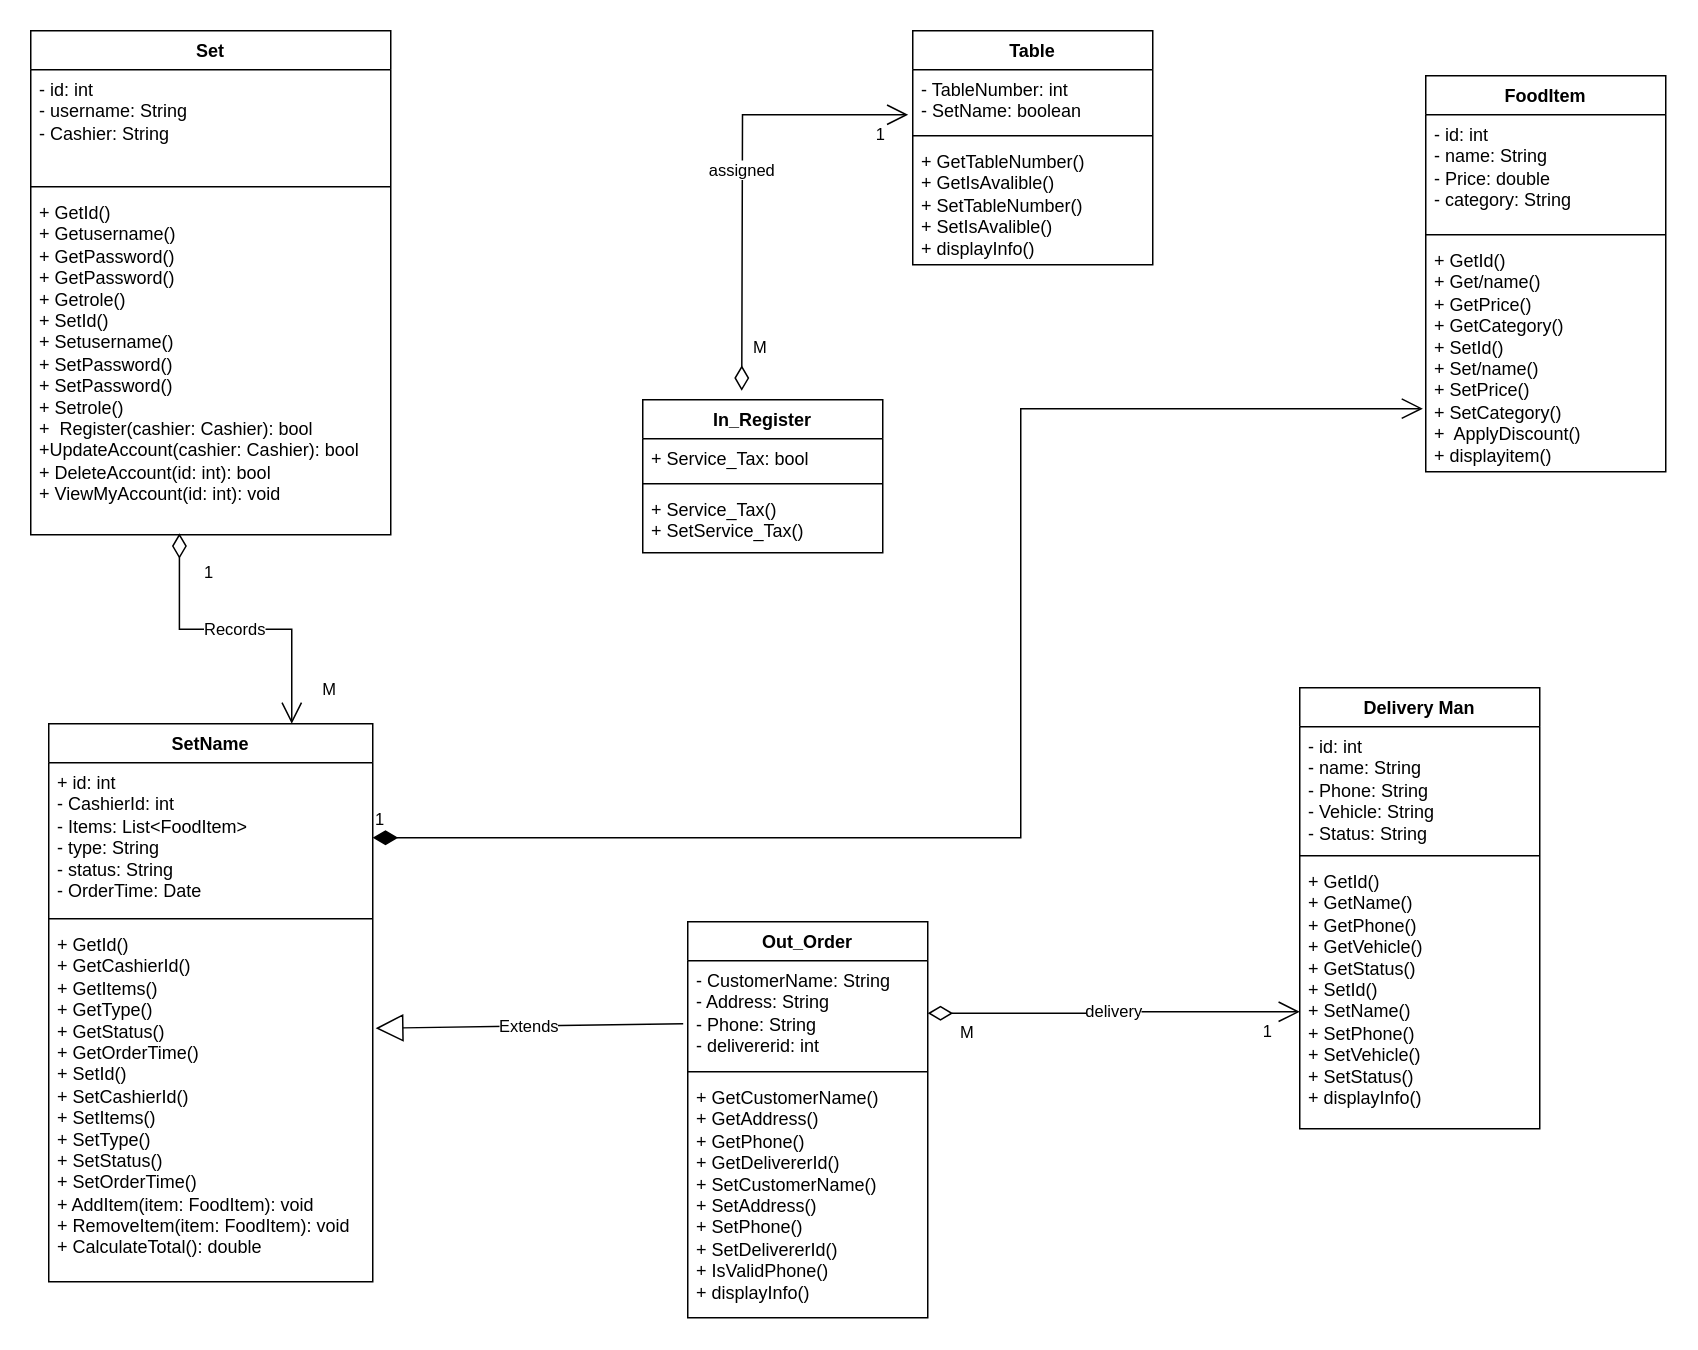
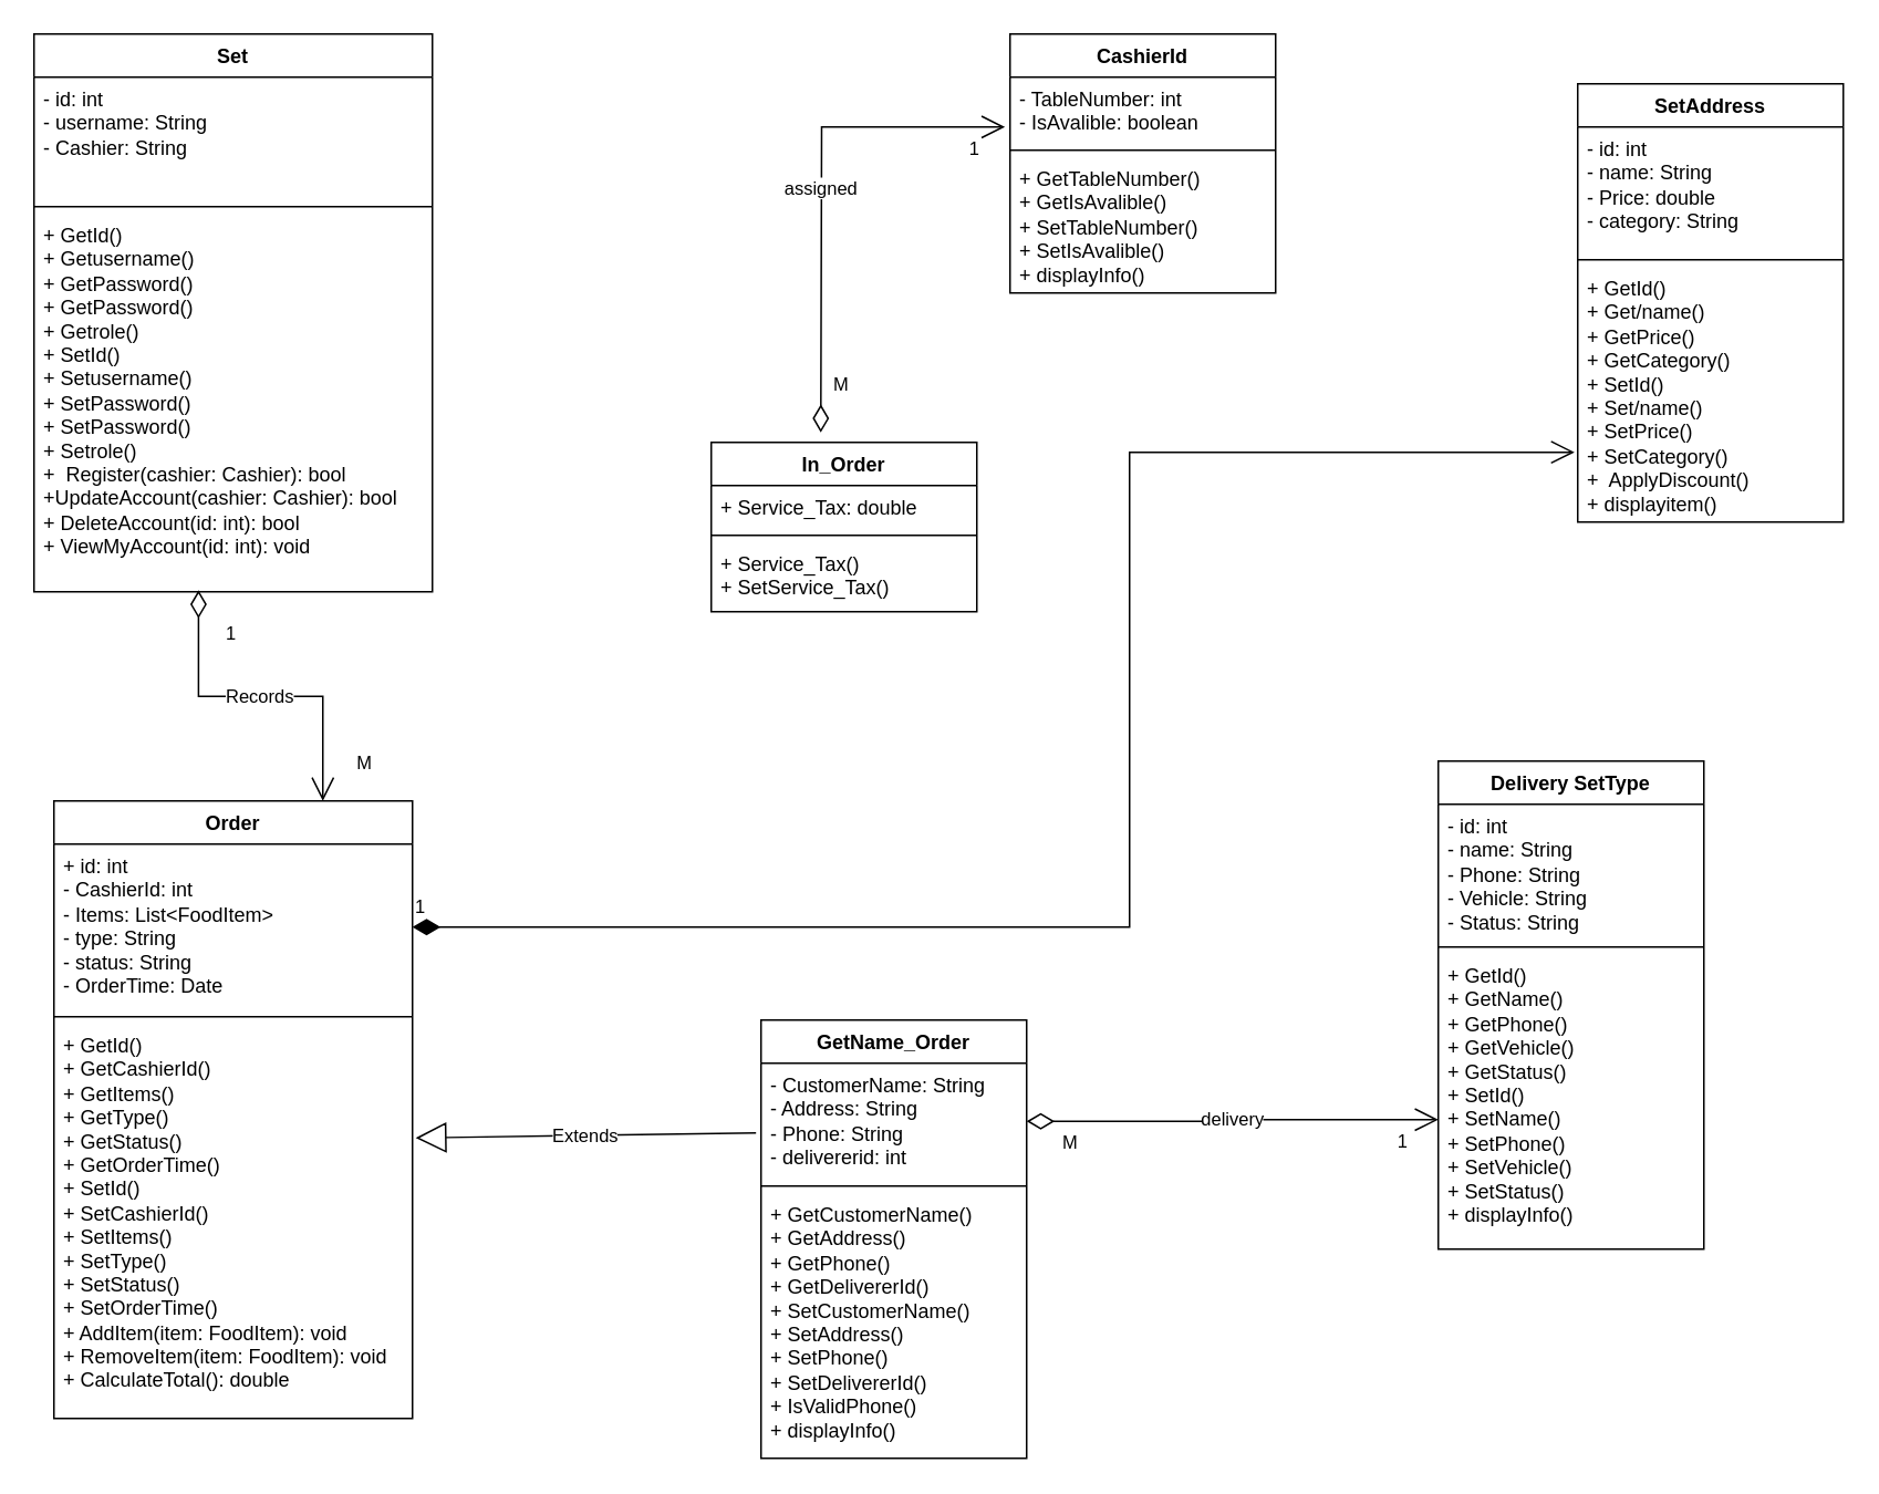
- <mxCell id="10" value="Table" style="swimlane;fontStyle=1;align=center;verticalAlign=top;childLayout=stackLayout;horizontal=1;startSize=26;horizontalStack=0;resizeParent=1;resizeParentMax=0;resizeLast=0;collapsible=1;marginBottom=0;whiteSpace=wrap;html=1;" parent="1" vertex="1"><mxGeometry x="608" y="20" width="160" height="156" as="geometry" /></mxCell>
+ <mxCell id="10" value="CashierId" style="swimlane;fontStyle=1;align=center;verticalAlign=top;childLayout=stackLayout;horizontal=1;startSize=26;horizontalStack=0;resizeParent=1;resizeParentMax=0;resizeLast=0;collapsible=1;marginBottom=0;whiteSpace=wrap;html=1;" parent="1" vertex="1"><mxGeometry x="608" y="20" width="160" height="156" as="geometry" /></mxCell>
- <mxCell id="14" value="FoodItem" style="swimlane;fontStyle=1;align=center;verticalAlign=top;childLayout=stackLayout;horizontal=1;startSize=26;horizontalStack=0;resizeParent=1;resizeParentMax=0;resizeLast=0;collapsible=1;marginBottom=0;whiteSpace=wrap;html=1;" parent="1" vertex="1"><mxGeometry x="950" y="50" width="160" height="264" as="geometry" /></mxCell>
+ <mxCell id="14" value="SetAddress" style="swimlane;fontStyle=1;align=center;verticalAlign=top;childLayout=stackLayout;horizontal=1;startSize=26;horizontalStack=0;resizeParent=1;resizeParentMax=0;resizeLast=0;collapsible=1;marginBottom=0;whiteSpace=wrap;html=1;" parent="1" vertex="1"><mxGeometry x="950" y="50" width="160" height="264" as="geometry" /></mxCell>
- <mxCell id="11" value="- TableNumber: int&lt;div&gt;- SetName: boolean&lt;/div&gt;" style="text;strokeColor=none;fillColor=none;align=left;verticalAlign=top;spacingLeft=4;spacingRight=4;overflow=hidden;rotatable=0;points=[[0,0.5],[1,0.5]];portConstraint=eastwest;whiteSpace=wrap;html=1;" parent="10" vertex="1"><mxGeometry y="26" width="160" height="40" as="geometry" /></mxCell>
+ <mxCell id="11" value="- TableNumber: int&lt;div&gt;- IsAvalible: boolean&lt;/div&gt;" style="text;strokeColor=none;fillColor=none;align=left;verticalAlign=top;spacingLeft=4;spacingRight=4;overflow=hidden;rotatable=0;points=[[0,0.5],[1,0.5]];portConstraint=eastwest;whiteSpace=wrap;html=1;" parent="10" vertex="1"><mxGeometry y="26" width="160" height="40" as="geometry" /></mxCell>
- <mxCell id="6" value="In_Register" style="swimlane;fontStyle=1;align=center;verticalAlign=top;childLayout=stackLayout;horizontal=1;startSize=26;horizontalStack=0;resizeParent=1;resizeParentMax=0;resizeLast=0;collapsible=1;marginBottom=0;whiteSpace=wrap;html=1;" parent="1" vertex="1"><mxGeometry x="428" y="266" width="160" height="102" as="geometry" /></mxCell>
+ <mxCell id="6" value="In_Order" style="swimlane;fontStyle=1;align=center;verticalAlign=top;childLayout=stackLayout;horizontal=1;startSize=26;horizontalStack=0;resizeParent=1;resizeParentMax=0;resizeLast=0;collapsible=1;marginBottom=0;whiteSpace=wrap;html=1;" parent="1" vertex="1"><mxGeometry x="428" y="266" width="160" height="102" as="geometry" /></mxCell>
- <mxCell id="7" value="+ Service_Tax: bool" style="text;strokeColor=none;fillColor=none;align=left;verticalAlign=top;spacingLeft=4;spacingRight=4;overflow=hidden;rotatable=0;points=[[0,0.5],[1,0.5]];portConstraint=eastwest;whiteSpace=wrap;html=1;" parent="6" vertex="1"><mxGeometry y="26" width="160" height="26" as="geometry" /></mxCell>
+ <mxCell id="7" value="+ Service_Tax: double" style="text;strokeColor=none;fillColor=none;align=left;verticalAlign=top;spacingLeft=4;spacingRight=4;overflow=hidden;rotatable=0;points=[[0,0.5],[1,0.5]];portConstraint=eastwest;whiteSpace=wrap;html=1;" parent="6" vertex="1"><mxGeometry y="26" width="160" height="26" as="geometry" /></mxCell>
- <mxCell id="26" value="Delivery Man" style="swimlane;fontStyle=1;align=center;verticalAlign=top;childLayout=stackLayout;horizontal=1;startSize=26;horizontalStack=0;resizeParent=1;resizeParentMax=0;resizeLast=0;collapsible=1;marginBottom=0;whiteSpace=wrap;html=1;" parent="1" vertex="1"><mxGeometry x="866" y="458" width="160" height="294" as="geometry" /></mxCell>
+ <mxCell id="26" value="Delivery SetType" style="swimlane;fontStyle=1;align=center;verticalAlign=top;childLayout=stackLayout;horizontal=1;startSize=26;horizontalStack=0;resizeParent=1;resizeParentMax=0;resizeLast=0;collapsible=1;marginBottom=0;whiteSpace=wrap;html=1;" parent="1" vertex="1"><mxGeometry x="866" y="458" width="160" height="294" as="geometry" /></mxCell>
- <mxCell id="18" value="SetName" style="swimlane;fontStyle=1;align=center;verticalAlign=top;childLayout=stackLayout;horizontal=1;startSize=26;horizontalStack=0;resizeParent=1;resizeParentMax=0;resizeLast=0;collapsible=1;marginBottom=0;whiteSpace=wrap;html=1;" parent="1" vertex="1"><mxGeometry x="32" y="482" width="216" height="372" as="geometry" /></mxCell>
+ <mxCell id="18" value="Order" style="swimlane;fontStyle=1;align=center;verticalAlign=top;childLayout=stackLayout;horizontal=1;startSize=26;horizontalStack=0;resizeParent=1;resizeParentMax=0;resizeLast=0;collapsible=1;marginBottom=0;whiteSpace=wrap;html=1;" parent="1" vertex="1"><mxGeometry x="32" y="482" width="216" height="372" as="geometry" /></mxCell>
- <mxCell id="22" value="Out_Order" style="swimlane;fontStyle=1;align=center;verticalAlign=top;childLayout=stackLayout;horizontal=1;startSize=26;horizontalStack=0;resizeParent=1;resizeParentMax=0;resizeLast=0;collapsible=1;marginBottom=0;whiteSpace=wrap;html=1;" parent="1" vertex="1"><mxGeometry x="458" y="614" width="160" height="264" as="geometry" /></mxCell>
+ <mxCell id="22" value="GetName_Order" style="swimlane;fontStyle=1;align=center;verticalAlign=top;childLayout=stackLayout;horizontal=1;startSize=26;horizontalStack=0;resizeParent=1;resizeParentMax=0;resizeLast=0;collapsible=1;marginBottom=0;whiteSpace=wrap;html=1;" parent="1" vertex="1"><mxGeometry x="458" y="614" width="160" height="264" as="geometry" /></mxCell>
